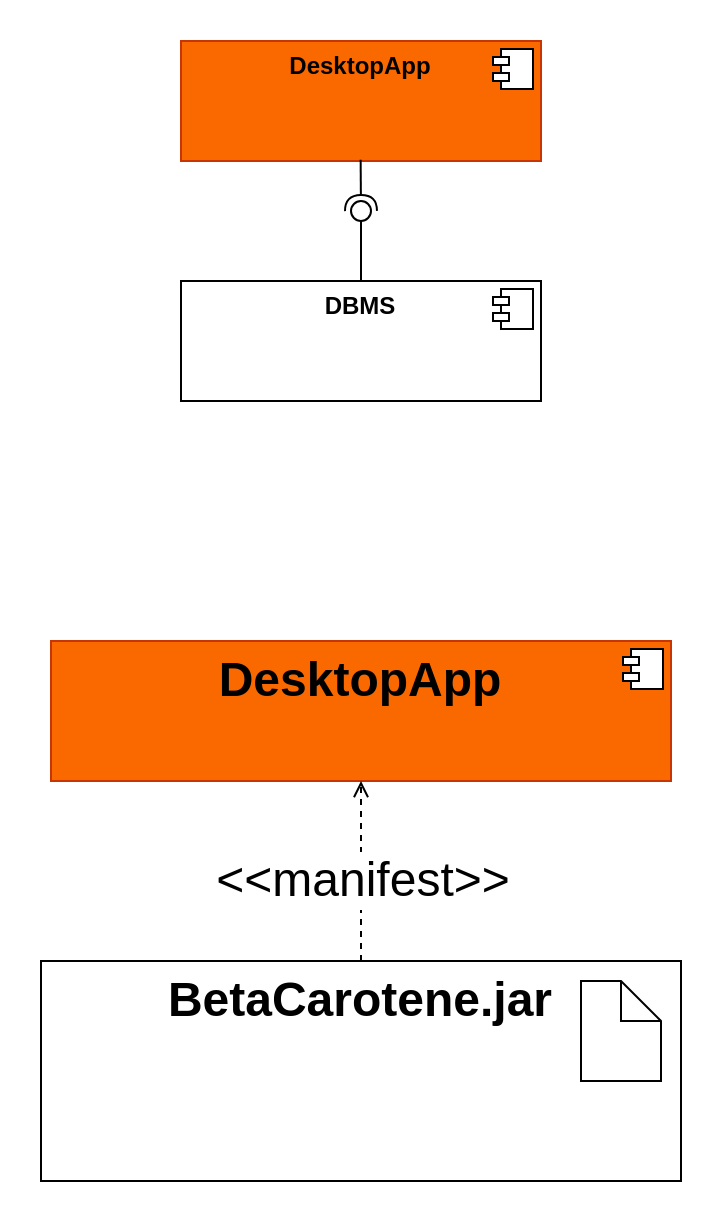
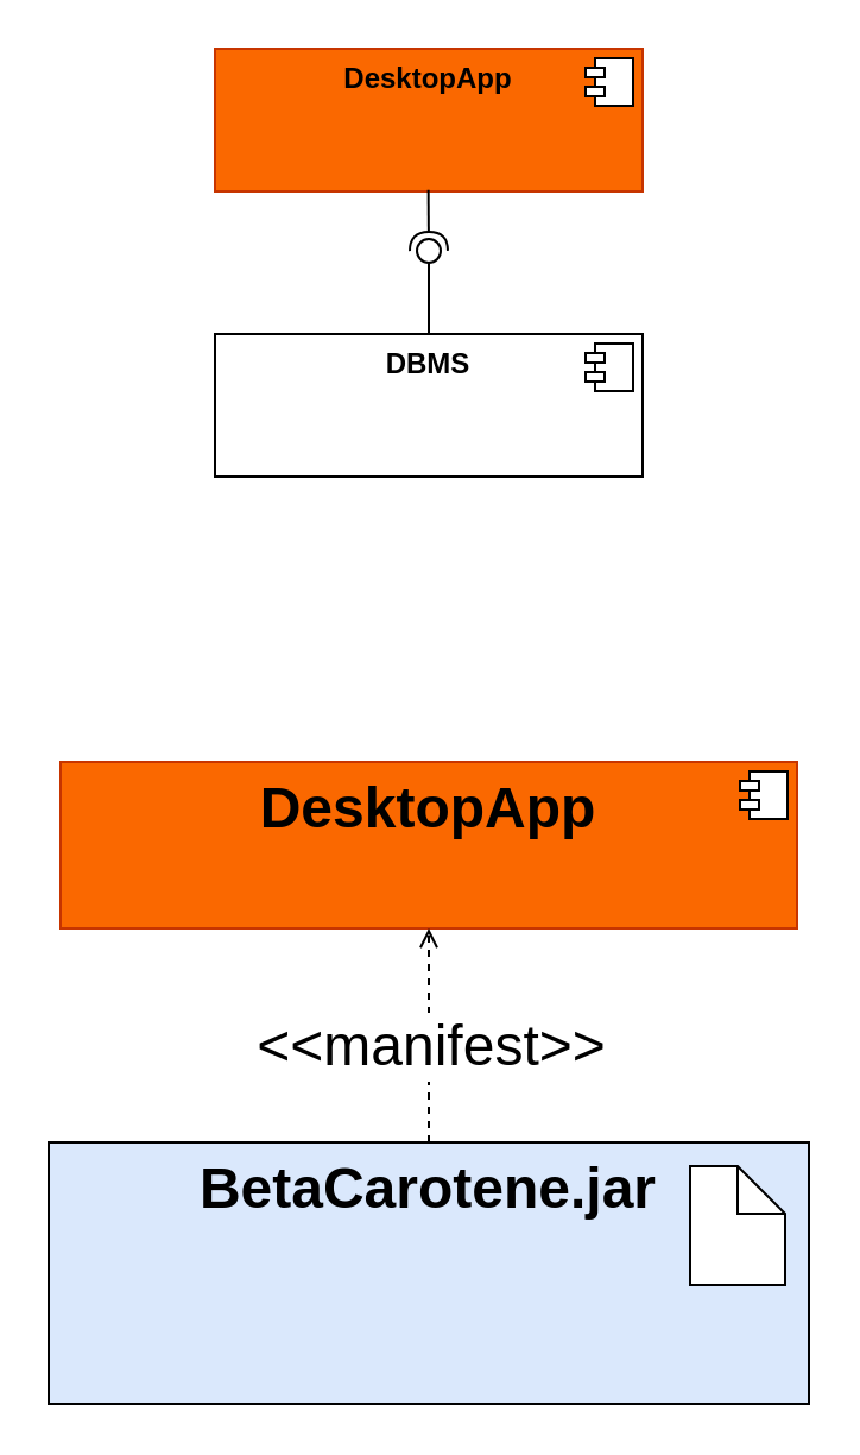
- <mxCell id="13" value="&lt;p style=&quot;margin:0px;margin-top:6px;text-align:center;&quot;&gt;&lt;b&gt;&lt;font style=&quot;font-size: 24px;&quot;&gt;BetaCarotene.jar&lt;/font&gt;&lt;/b&gt;&lt;/p&gt;" style="align=left;overflow=fill;html=1;dropTarget=0;" vertex="1" parent="12"><mxGeometry width="320" height="110" as="geometry" /></mxCell>
+ <mxCell id="13" value="&lt;p style=&quot;margin:0px;margin-top:6px;text-align:center;&quot;&gt;&lt;b&gt;&lt;font style=&quot;font-size: 24px;&quot;&gt;BetaCarotene.jar&lt;/font&gt;&lt;/b&gt;&lt;/p&gt;" style="align=left;overflow=fill;html=1;dropTarget=0;fillColor=#dae8fc;" vertex="1" parent="12"><mxGeometry width="320" height="110" as="geometry" /></mxCell>
